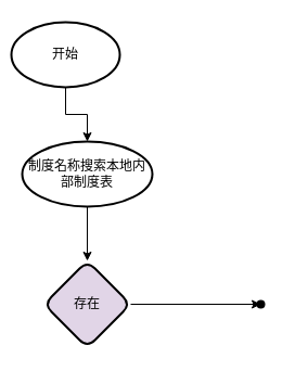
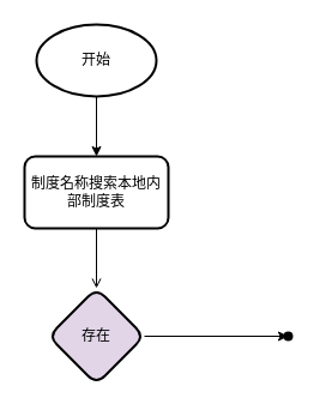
- <mxCell id="3" value="开始" style="strokeWidth=2;html=1;shape=mxgraph.flowchart.start_1;whiteSpace=wrap;" vertex="1" parent="1"><mxGeometry x="10" y="20" width="100" height="60" as="geometry" /></mxCell>
+ <mxCell id="3" value="开始" style="strokeWidth=2;html=1;shape=mxgraph.flowchart.start_1;whiteSpace=wrap;" vertex="1" parent="1"><mxGeometry x="30" y="20" width="100" height="60" as="geometry" /></mxCell>
- <mxCell id="5" value="制度名称搜索本地内部制度表" style="ellipse;whiteSpace=wrap;html=1;strokeWidth=2;" vertex="1" parent="1"><mxGeometry x="20" y="130" width="120" height="60" as="geometry" /></mxCell>
+ <mxCell id="5" value="制度名称搜索本地内部制度表" style="rounded=1;whiteSpace=wrap;html=1;strokeWidth=2;" vertex="1" parent="1"><mxGeometry x="20" y="130" width="120" height="60" as="geometry" /></mxCell>
- <mxCell id="4" value="" style="edgeStyle=orthogonalEdgeStyle;rounded=0;orthogonalLoop=1;jettySize=auto;html=1;" edge="1" parent="1" source="5" target="7"><mxGeometry relative="1" as="geometry" /></mxCell>
+ <mxCell id="4" value="" style="edgeStyle=orthogonalEdgeStyle;rounded=0;orthogonalLoop=1;jettySize=auto;html=1;endArrow=open;" edge="1" parent="1" source="5" target="7"><mxGeometry relative="1" as="geometry" /></mxCell>
